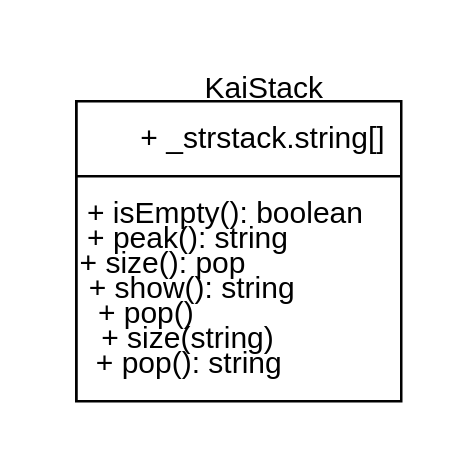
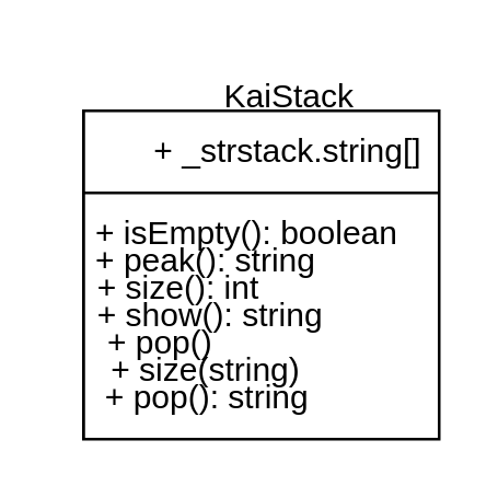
- <mxCell id="7" value="+ size(): pop" style="text;html=1;strokeColor=none;fillColor=none;align=center;verticalAlign=middle;whiteSpace=wrap;rounded=0;" vertex="1" parent="1"><mxGeometry x="20" y="90" width="90" height="30" as="geometry" /></mxCell>
+ <mxCell id="7" value="+ size(): int" style="text;html=1;strokeColor=none;fillColor=none;align=center;verticalAlign=middle;whiteSpace=wrap;rounded=0;" vertex="1" parent="1"><mxGeometry x="20" y="90" width="90" height="30" as="geometry" /></mxCell>
